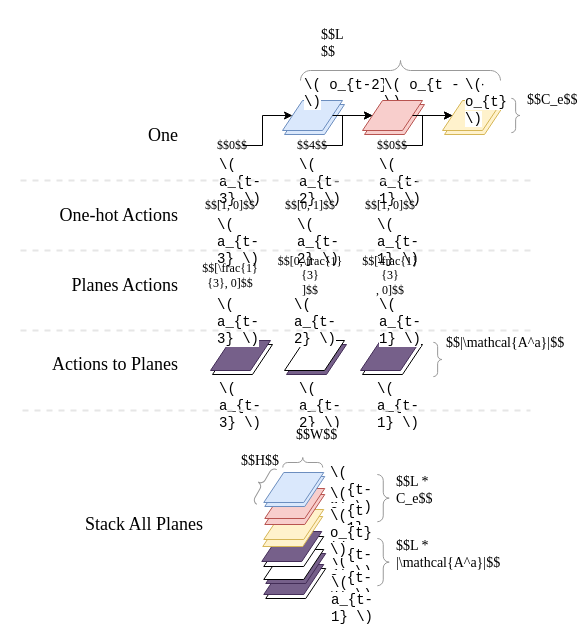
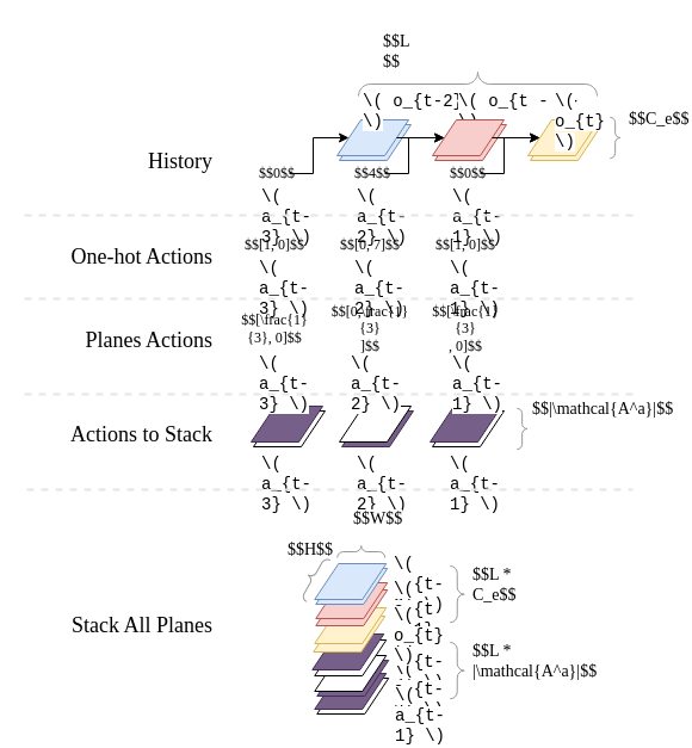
- <mxCell id="23" value="One" style="text;html=1;strokeColor=none;fillColor=none;align=right;verticalAlign=middle;whiteSpace=wrap;rounded=0;labelBackgroundColor=none;fontFamily=CMUSerif-Roman;fontColor=default;fontSize=18;" parent="1" vertex="1"><mxGeometry x="50" y="120" width="130" height="30" as="geometry" /></mxCell>
+ <mxCell id="23" value="History" style="text;html=1;strokeColor=none;fillColor=none;align=right;verticalAlign=middle;whiteSpace=wrap;rounded=0;labelBackgroundColor=none;fontFamily=CMUSerif-Roman;fontColor=default;fontSize=18;" parent="1" vertex="1"><mxGeometry x="50" y="120" width="130" height="30" as="geometry" /></mxCell>
- <mxCell id="57" value="$$[0, 1]$$" style="text;html=1;strokeColor=none;fillColor=none;align=center;verticalAlign=middle;whiteSpace=wrap;rounded=0;labelBackgroundColor=none;fontFamily=Verdana;fontSize=12;fontColor=default;" vertex="1" parent="1"><mxGeometry x="280" y="190" width="60" height="30" as="geometry" /></mxCell>
+ <mxCell id="57" value="$$[0, 7]$$" style="text;html=1;strokeColor=none;fillColor=none;align=center;verticalAlign=middle;whiteSpace=wrap;rounded=0;labelBackgroundColor=none;fontFamily=Verdana;fontSize=12;fontColor=default;" vertex="1" parent="1"><mxGeometry x="280" y="190" width="60" height="30" as="geometry" /></mxCell>
- <mxCell id="32" value="Actions to Planes" style="text;html=1;strokeColor=none;fillColor=none;align=right;verticalAlign=middle;whiteSpace=wrap;rounded=0;labelBackgroundColor=none;fontFamily=CMUSerif-Roman;fontColor=default;fontSize=18;" parent="1" vertex="1"><mxGeometry x="20" y="349" width="160" height="30" as="geometry" /></mxCell>
+ <mxCell id="32" value="Actions to Stack" style="text;html=1;strokeColor=none;fillColor=none;align=right;verticalAlign=middle;whiteSpace=wrap;rounded=0;labelBackgroundColor=none;fontFamily=CMUSerif-Roman;fontColor=default;fontSize=18;" parent="1" vertex="1"><mxGeometry x="20" y="349" width="160" height="30" as="geometry" /></mxCell>
- <mxCell id="52" value="Stack All Planes" style="text;html=1;strokeColor=none;fillColor=none;align=right;verticalAlign=middle;whiteSpace=wrap;rounded=0;labelBackgroundColor=none;fontFamily=CMUSerif-Roman;fontColor=default;fontSize=18;" parent="1" vertex="1"><mxGeometry x="65" y="509" width="140" height="30" as="geometry" /></mxCell>
+ <mxCell id="52" value="Stack All Planes" style="text;html=1;strokeColor=none;fillColor=none;align=right;verticalAlign=middle;whiteSpace=wrap;rounded=0;labelBackgroundColor=none;fontFamily=CMUSerif-Roman;fontColor=default;fontSize=18;" parent="1" vertex="1"><mxGeometry x="40" y="509" width="140" height="30" as="geometry" /></mxCell>
